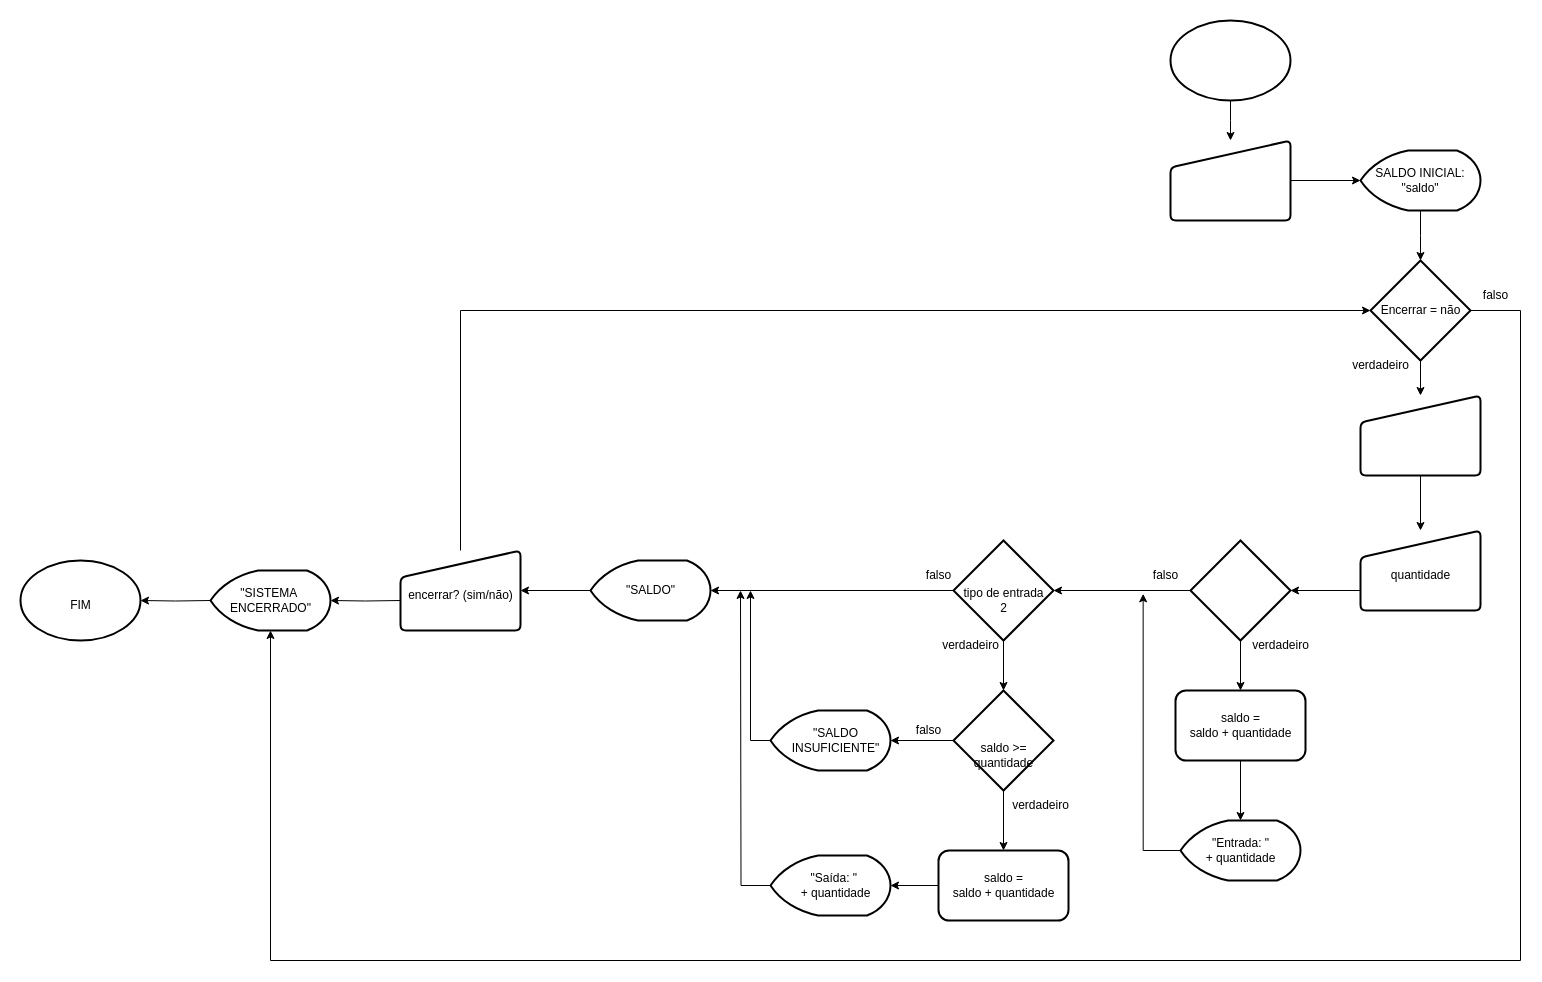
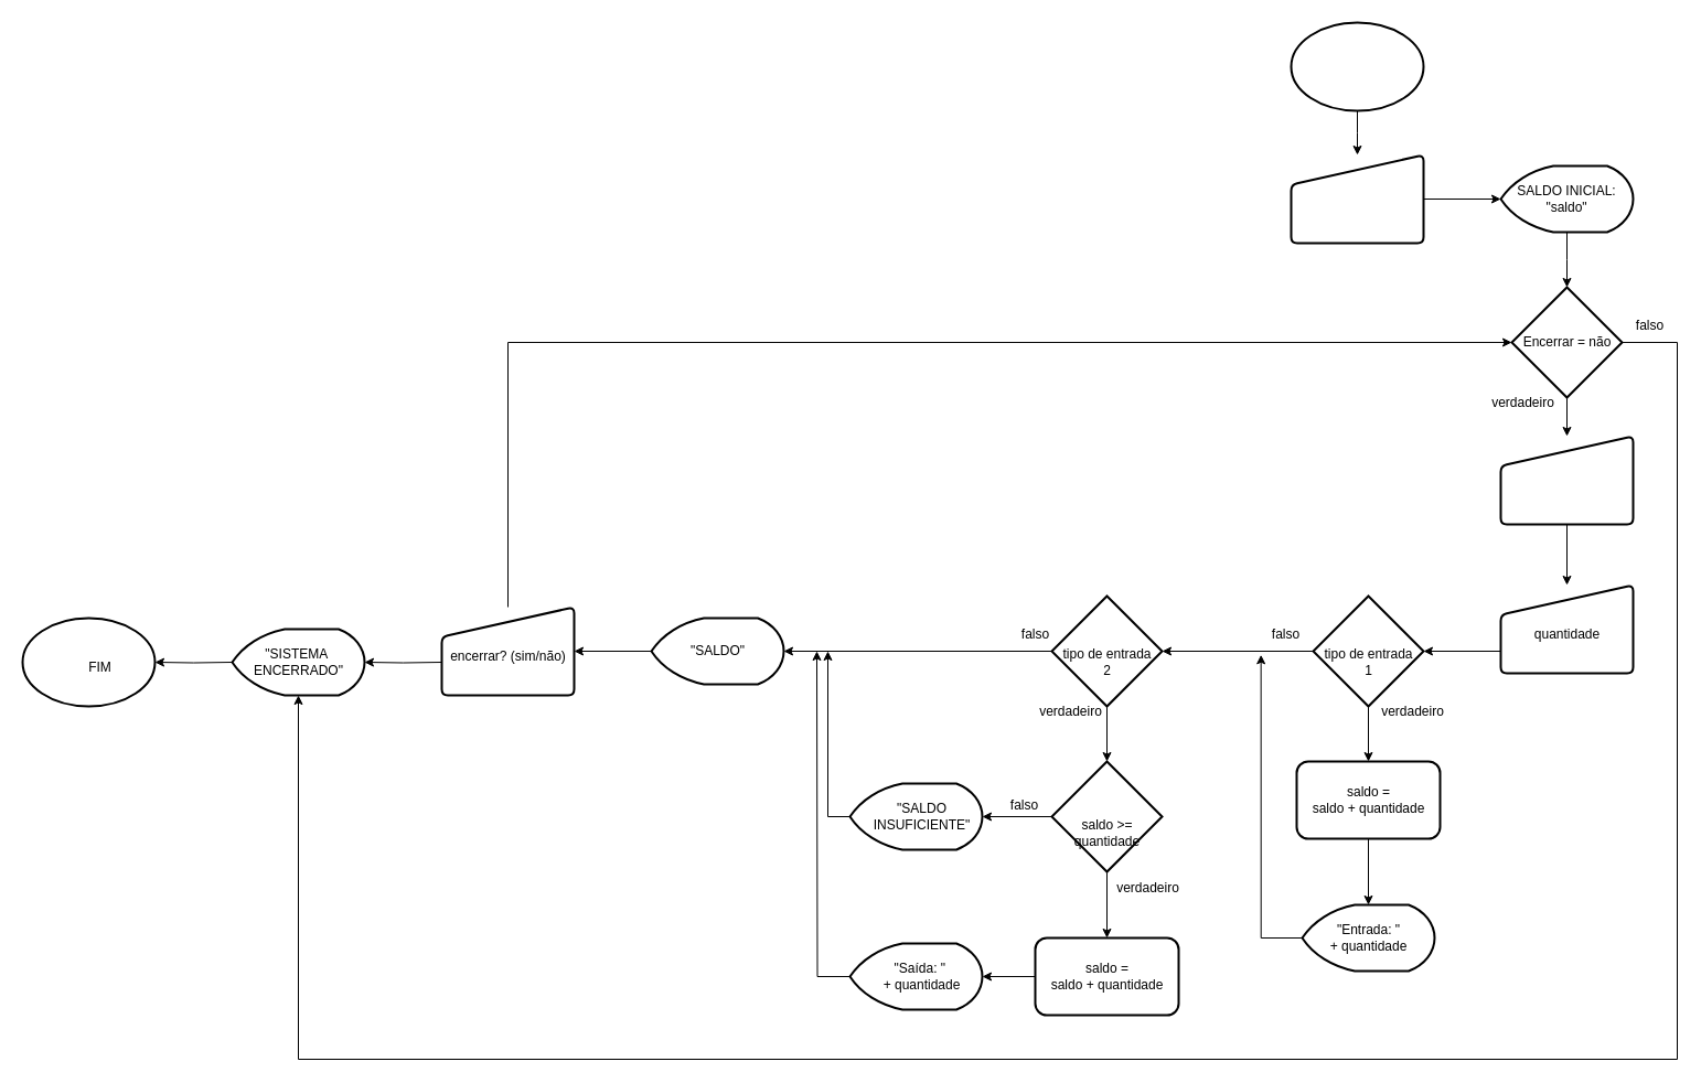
+ <mxCell id="28" value="tipo de entrada&lt;br&gt;1" style="text;html=1;align=center;verticalAlign=middle;resizable=0;points=[];autosize=1;strokeColor=none;fillColor=none;" vertex="1" parent="1"><mxGeometry x="1190" y="580" width="100" height="40" as="geometry" /></mxCell>
- <mxCell id="64" value="FIM" style="text;html=1;align=center;verticalAlign=middle;resizable=0;points=[];autosize=1;strokeColor=none;fillColor=none;" vertex="1" parent="1"><mxGeometry x="60" y="590" width="40" height="30" as="geometry" /></mxCell>
+ <mxCell id="64" value="FIM" style="text;html=1;align=center;verticalAlign=middle;resizable=0;points=[];autosize=1;strokeColor=none;fillColor=none;" vertex="1" parent="1"><mxGeometry x="70" y="590" width="40" height="30" as="geometry" /></mxCell>
